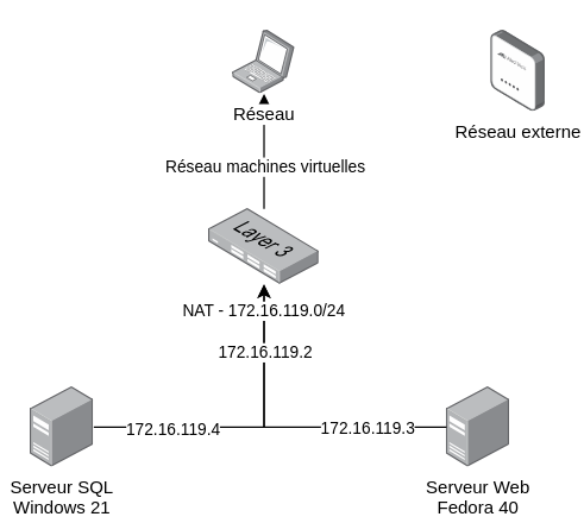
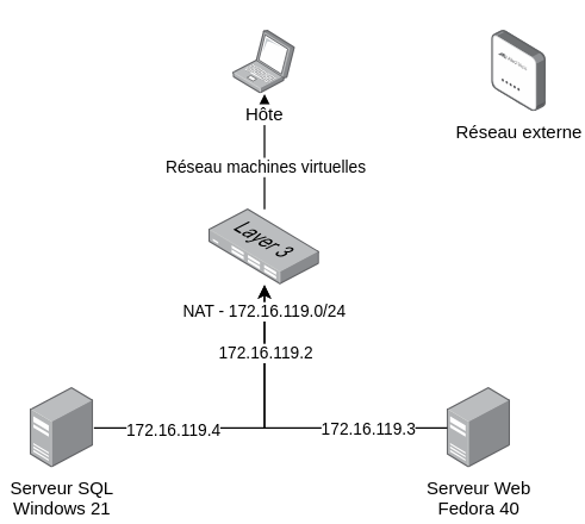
- <mxCell id="13" value="Réseau" style="image;points=[];aspect=fixed;html=1;align=center;shadow=0;dashed=0;image=img/lib/allied_telesis/computer_and_terminals/Laptop.svg;" vertex="1" parent="1"><mxGeometry x="156.2" y="20" width="42" height="42.6" as="geometry" /></mxCell>
+ <mxCell id="13" value="Hôte" style="image;points=[];aspect=fixed;html=1;align=center;shadow=0;dashed=0;image=img/lib/allied_telesis/computer_and_terminals/Laptop.svg;" vertex="1" parent="1"><mxGeometry x="156.2" y="20" width="42" height="42.6" as="geometry" /></mxCell>
